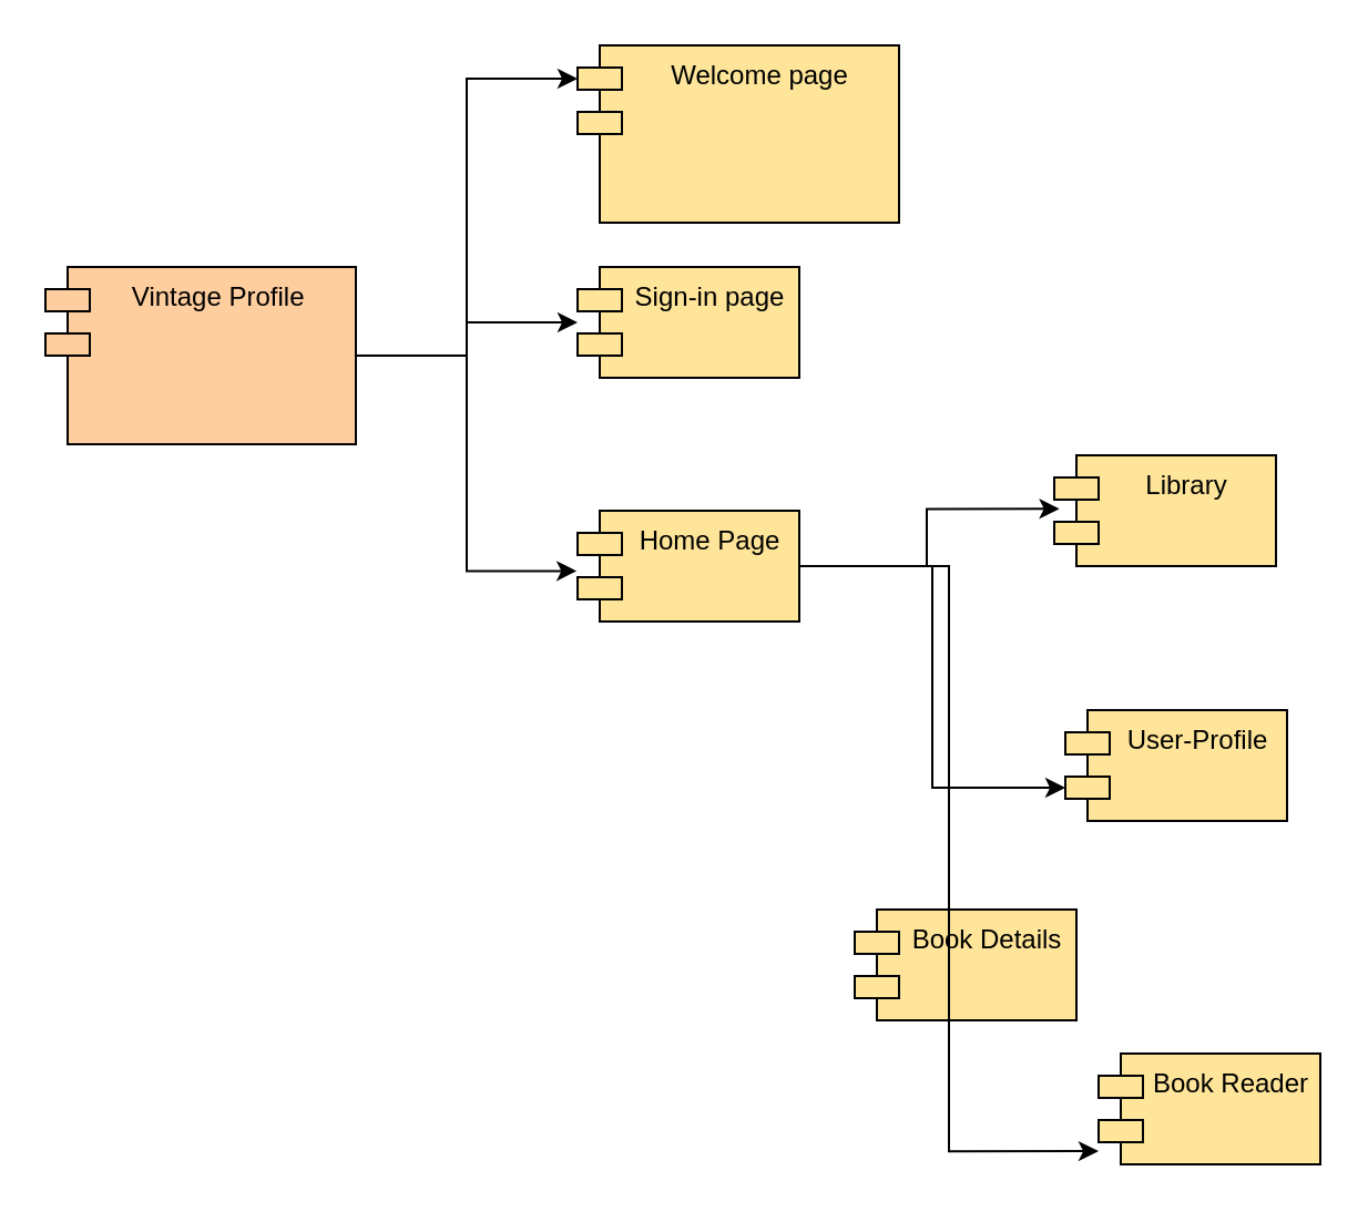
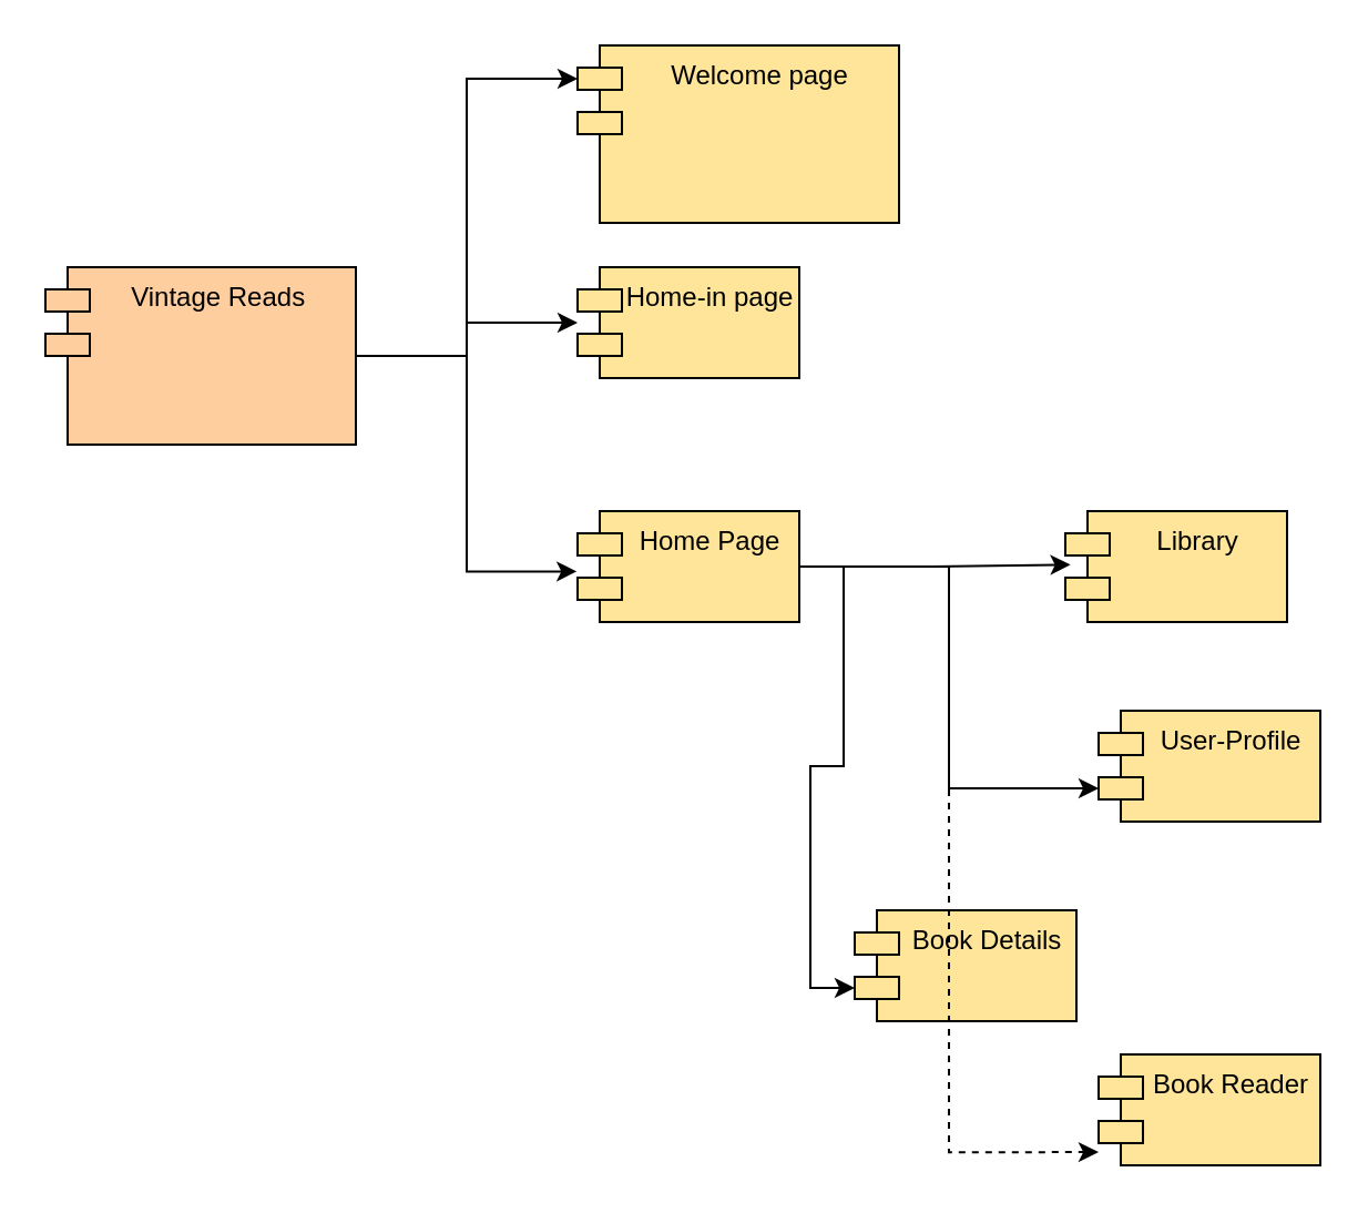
- <mxCell id="3" value="Vintage Profile&amp;nbsp;" style="shape=module;align=left;spacingLeft=20;align=center;verticalAlign=top;whiteSpace=wrap;html=1;fillColor=#FFCE9F;" vertex="1" parent="1"><mxGeometry x="20" y="120" width="140" height="80" as="geometry" /></mxCell>
+ <mxCell id="3" value="Vintage Reads&amp;nbsp;" style="shape=module;align=left;spacingLeft=20;align=center;verticalAlign=top;whiteSpace=wrap;html=1;fillColor=#FFCE9F;" vertex="1" parent="1"><mxGeometry x="20" y="120" width="140" height="80" as="geometry" /></mxCell>
- <mxCell id="5" value="Sign-in page" style="shape=module;align=left;spacingLeft=20;align=center;verticalAlign=top;whiteSpace=wrap;html=1;fillColor=#FFE599;" vertex="1" parent="1"><mxGeometry x="260" y="120" width="100" height="50" as="geometry" /></mxCell>
+ <mxCell id="5" value="Home-in page" style="shape=module;align=left;spacingLeft=20;align=center;verticalAlign=top;whiteSpace=wrap;html=1;fillColor=#FFE599;" vertex="1" parent="1"><mxGeometry x="260" y="120" width="100" height="50" as="geometry" /></mxCell>
- <mxCell id="7" value="Library" style="shape=module;align=left;spacingLeft=20;align=center;verticalAlign=top;whiteSpace=wrap;html=1;fillColor=#FFE599;" vertex="1" parent="1"><mxGeometry x="475" y="205" width="100" height="50" as="geometry" /></mxCell>
+ <mxCell id="7" value="Library" style="shape=module;align=left;spacingLeft=20;align=center;verticalAlign=top;whiteSpace=wrap;html=1;fillColor=#FFE599;" vertex="1" parent="1"><mxGeometry x="480" y="230" width="100" height="50" as="geometry" /></mxCell>
- <mxCell id="8" value="User-Profile" style="shape=module;align=left;spacingLeft=20;align=center;verticalAlign=top;whiteSpace=wrap;html=1;fillColor=#FFE599;" vertex="1" parent="1"><mxGeometry x="480" y="320" width="100" height="50" as="geometry" /></mxCell>
+ <mxCell id="8" value="User-Profile" style="shape=module;align=left;spacingLeft=20;align=center;verticalAlign=top;whiteSpace=wrap;html=1;fillColor=#FFE599;" vertex="1" parent="1"><mxGeometry x="495" y="320" width="100" height="50" as="geometry" /></mxCell>
+ <mxCell id="15" style="edgeStyle=orthogonalEdgeStyle;rounded=0;orthogonalLoop=1;jettySize=auto;html=1;entryX=0;entryY=0;entryDx=0;entryDy=35;entryPerimeter=0;" edge="1" parent="1" source="4" target="9"><mxGeometry relative="1" as="geometry" /></mxCell>
- <mxCell id="16" style="edgeStyle=orthogonalEdgeStyle;rounded=0;orthogonalLoop=1;jettySize=auto;html=1;entryX=0;entryY=0.881;entryDx=0;entryDy=0;entryPerimeter=0;" edge="1" parent="1" source="4" target="10"><mxGeometry relative="1" as="geometry" /></mxCell>
+ <mxCell id="16" style="edgeStyle=orthogonalEdgeStyle;rounded=0;orthogonalLoop=1;jettySize=auto;html=1;entryX=0;entryY=0.881;entryDx=0;entryDy=0;entryPerimeter=0;dashed=1;" edge="1" parent="1" source="4" target="10"><mxGeometry relative="1" as="geometry" /></mxCell>
